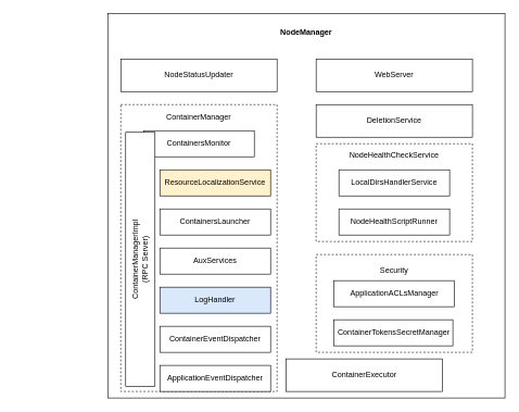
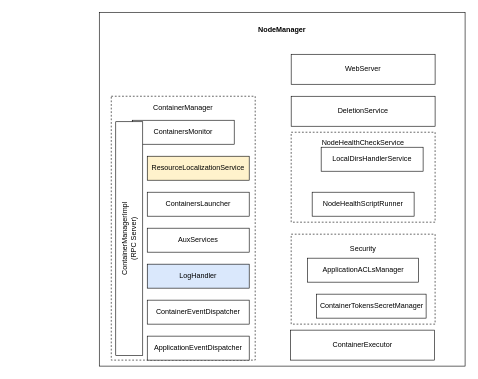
- <mxCell id="5" value="NodeStatusUpdater" style="rounded=0;whiteSpace=wrap;html=1;" vertex="1" parent="1"><mxGeometry x="185" y="90" width="240" height="50" as="geometry" /></mxCell>
- <mxCell id="15" value="LocalDirsHandlerService" style="rounded=0;whiteSpace=wrap;html=1;" vertex="1" parent="1"><mxGeometry x="520" y="260" width="170" height="40" as="geometry" /></mxCell>
+ <mxCell id="15" value="LocalDirsHandlerService" style="rounded=0;whiteSpace=wrap;html=1;" vertex="1" parent="1"><mxGeometry x="535" y="245" width="170" height="40" as="geometry" /></mxCell>
- <mxCell id="19" value="ContainerTokensSecretManager" style="rounded=0;whiteSpace=wrap;html=1;" vertex="1" parent="1"><mxGeometry x="512.5" y="490" width="182.5" height="40" as="geometry" /></mxCell>
+ <mxCell id="19" value="ContainerTokensSecretManager" style="rounded=0;whiteSpace=wrap;html=1;" vertex="1" parent="1"><mxGeometry x="527.5" y="490" width="182.5" height="40" as="geometry" /></mxCell>
- <mxCell id="20" value="ContainerExecutor" style="rounded=0;whiteSpace=wrap;html=1;" vertex="1" parent="1"><mxGeometry x="438.75" y="550" width="240" height="50" as="geometry" /></mxCell>
+ <mxCell id="20" value="ContainerExecutor" style="rounded=0;whiteSpace=wrap;html=1;" vertex="1" parent="1"><mxGeometry x="483.75" y="550" width="240" height="50" as="geometry" /></mxCell>
